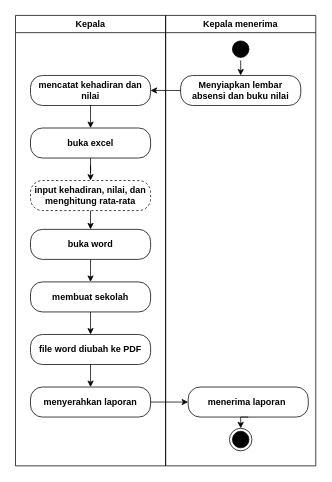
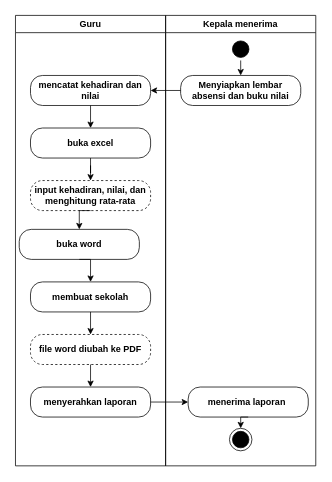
- <mxCell id="2" value="Kepala" style="swimlane;rounded=0;align=center;verticalAlign=middle;fontFamily=Helvetica;fontSize=12;fontColor=light-dark(#000000,#000000);fillColor=none;gradientColor=none;strokeColor=light-dark(#000000,#000000);" vertex="1" parent="1"><mxGeometry x="20" y="20" width="200" height="600" as="geometry" /></mxCell>
+ <mxCell id="2" value="Guru" style="swimlane;rounded=0;align=center;verticalAlign=middle;fontFamily=Helvetica;fontSize=12;fontColor=light-dark(#000000,#000000);fillColor=none;gradientColor=none;strokeColor=light-dark(#000000,#000000);" vertex="1" parent="1"><mxGeometry x="20" y="20" width="200" height="600" as="geometry" /></mxCell>
- <mxCell id="10" value="buka word" style="rounded=1;whiteSpace=wrap;html=1;arcSize=40;fontColor=light-dark(#000000,#000000);fillColor=none;strokeColor=light-dark(#000000,#000000);align=center;verticalAlign=middle;fontFamily=Helvetica;fontSize=12;fontStyle=1;labelBackgroundColor=none;" vertex="1" parent="2"><mxGeometry x="20" y="285" width="160" height="40" as="geometry" /></mxCell>
+ <mxCell id="10" value="buka word" style="rounded=1;whiteSpace=wrap;html=1;arcSize=40;fontColor=light-dark(#000000,#000000);fillColor=none;strokeColor=light-dark(#000000,#000000);align=center;verticalAlign=middle;fontFamily=Helvetica;fontSize=12;fontStyle=1;labelBackgroundColor=none;" vertex="1" parent="2"><mxGeometry x="5" y="285" width="160" height="40" as="geometry" /></mxCell>
- <mxCell id="14" value="file word diubah ke PDF" style="rounded=1;whiteSpace=wrap;html=1;arcSize=40;fontColor=light-dark(#000000,#000000);fillColor=none;strokeColor=light-dark(#000000,#000000);align=center;verticalAlign=middle;fontFamily=Helvetica;fontSize=12;fontStyle=1;labelBackgroundColor=none;" vertex="1" parent="2"><mxGeometry x="20" y="425" width="160" height="40" as="geometry" /></mxCell>
+ <mxCell id="14" value="file word diubah ke PDF" style="rounded=1;whiteSpace=wrap;html=1;arcSize=40;fontColor=light-dark(#000000,#000000);fillColor=none;strokeColor=light-dark(#000000,#000000);align=center;verticalAlign=middle;fontFamily=Helvetica;fontSize=12;fontStyle=1;labelBackgroundColor=none;dashed=1;" vertex="1" parent="2"><mxGeometry x="20" y="425" width="160" height="40" as="geometry" /></mxCell>
